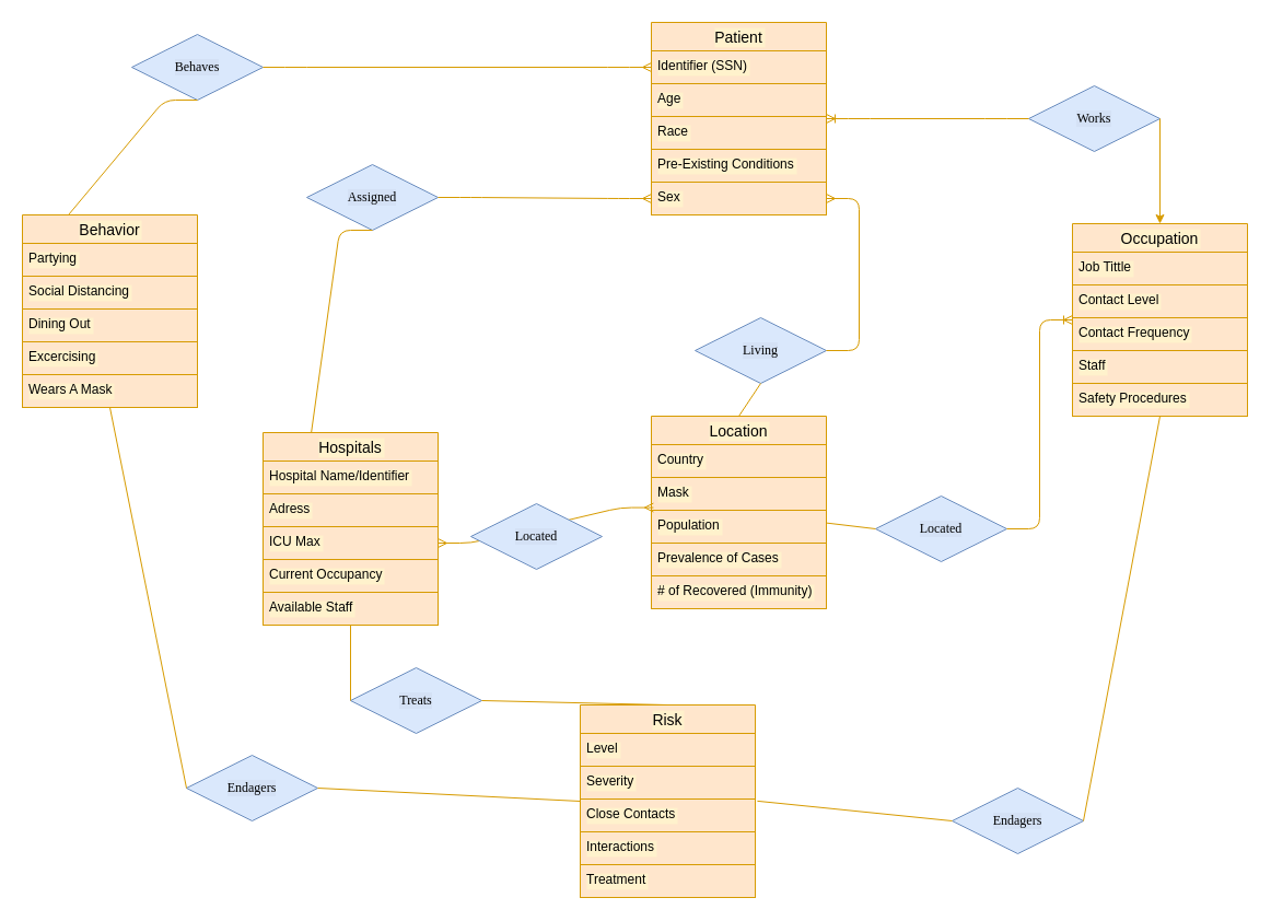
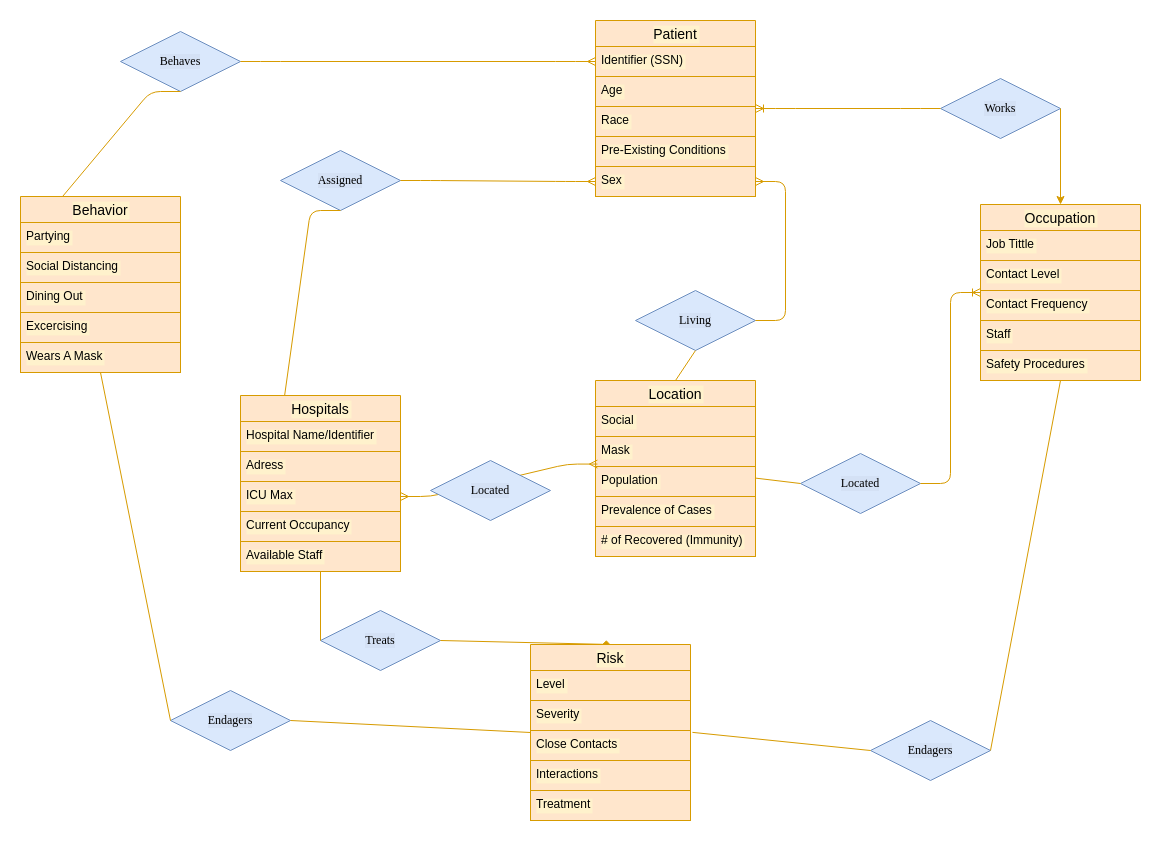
- <mxCell id="30" value="Country" style="text;strokeColor=#d79b00;fillColor=#ffe6cc;spacingLeft=4;spacingRight=4;overflow=hidden;rotatable=0;points=[[0,0.5],[1,0.5]];portConstraint=eastwest;fontSize=12;labelBackgroundColor=#FFF2CC;" vertex="1" parent="29"><mxGeometry y="26" width="160" height="30" as="geometry" /></mxCell>
+ <mxCell id="30" value="Social" style="text;strokeColor=#d79b00;fillColor=#ffe6cc;spacingLeft=4;spacingRight=4;overflow=hidden;rotatable=0;points=[[0,0.5],[1,0.5]];portConstraint=eastwest;fontSize=12;labelBackgroundColor=#FFF2CC;" vertex="1" parent="29"><mxGeometry y="26" width="160" height="30" as="geometry" /></mxCell>
- <mxCell id="51" value="" style="endArrow=none;html=1;rounded=0;labelBackgroundColor=#FFF2CC;fontFamily=Times New Roman;exitX=1;exitY=0.5;exitDx=0;exitDy=0;entryX=0.5;entryY=0;entryDx=0;entryDy=0;fillColor=#ffe6cc;strokeColor=#d79b00;" edge="1" parent="1" source="49" target="58"><mxGeometry relative="1" as="geometry"><mxPoint x="470" y="430" as="sourcePoint" /><mxPoint x="600" y="680" as="targetPoint" /></mxGeometry></mxCell>
+ <mxCell id="51" value="" style="endArrow=diamond;html=1;rounded=0;labelBackgroundColor=#FFF2CC;fontFamily=Times New Roman;exitX=1;exitY=0.5;exitDx=0;exitDy=0;entryX=0.5;entryY=0;entryDx=0;entryDy=0;fillColor=#ffe6cc;strokeColor=#d79b00;" edge="1" parent="1" source="49" target="58"><mxGeometry relative="1" as="geometry"><mxPoint x="470" y="430" as="sourcePoint" /><mxPoint x="600" y="680" as="targetPoint" /></mxGeometry></mxCell>
